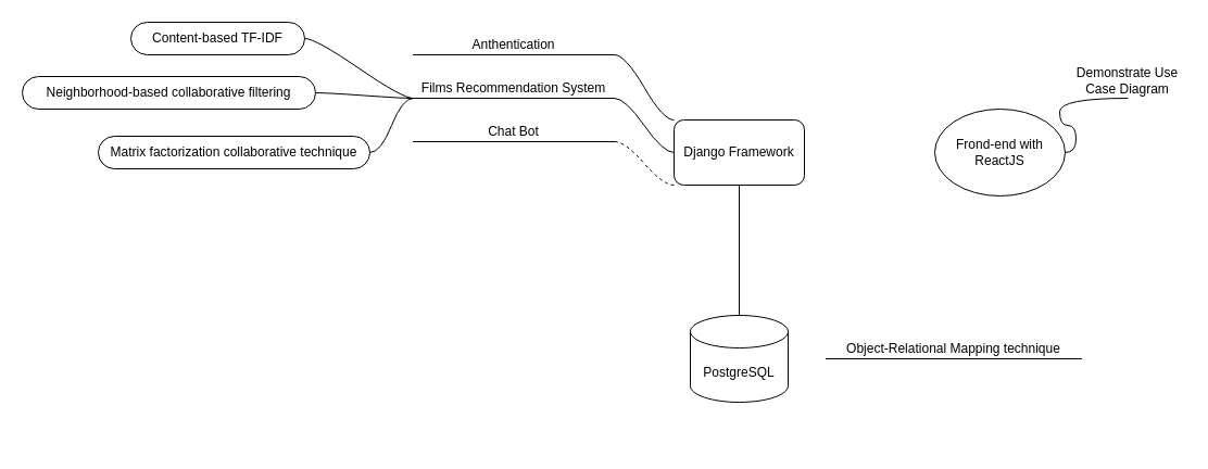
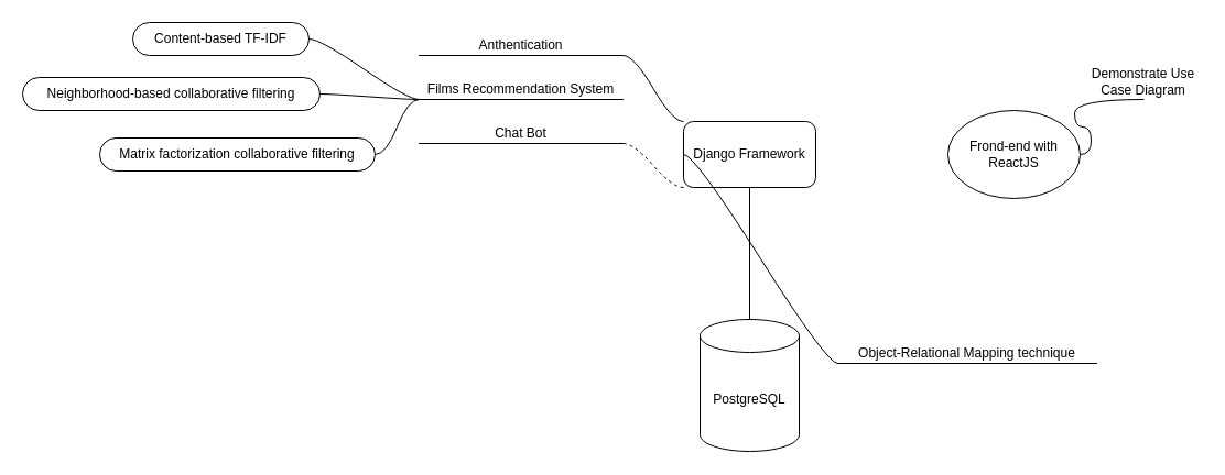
- <mxCell id="9" value="" style="edgeStyle=entityRelationEdgeStyle;startArrow=none;endArrow=none;segment=10;curved=1;rounded=0;exitX=0;exitY=0.5;exitDx=0;exitDy=0;" edge="1" target="8" parent="1" source="2"><mxGeometry relative="1" as="geometry"><mxPoint x="420" y="140" as="sourcePoint" /></mxGeometry></mxCell>
+ <mxCell id="9" value="" style="edgeStyle=entityRelationEdgeStyle;startArrow=none;endArrow=none;segment=10;curved=1;rounded=0;exitX=0;exitY=0.5;exitDx=0;exitDy=0;" edge="1" target="20" parent="1" source="2"><mxGeometry relative="1" as="geometry"><mxPoint x="420" y="140" as="sourcePoint" /></mxGeometry></mxCell>
- <mxCell id="16" value="&lt;div&gt;Matrix factorization collaborative technique&lt;/div&gt;" style="whiteSpace=wrap;html=1;rounded=1;arcSize=50;align=center;verticalAlign=middle;strokeWidth=1;autosize=1;spacing=4;treeFolding=1;treeMoving=1;newEdgeStyle={&quot;edgeStyle&quot;:&quot;entityRelationEdgeStyle&quot;,&quot;startArrow&quot;:&quot;none&quot;,&quot;endArrow&quot;:&quot;none&quot;,&quot;segment&quot;:10,&quot;curved&quot;:1};" vertex="1" parent="1"><mxGeometry x="90" y="125" width="250" height="30" as="geometry" /></mxCell>
+ <mxCell id="16" value="&lt;div&gt;Matrix factorization collaborative filtering&lt;/div&gt;" style="whiteSpace=wrap;html=1;rounded=1;arcSize=50;align=center;verticalAlign=middle;strokeWidth=1;autosize=1;spacing=4;treeFolding=1;treeMoving=1;newEdgeStyle={&quot;edgeStyle&quot;:&quot;entityRelationEdgeStyle&quot;,&quot;startArrow&quot;:&quot;none&quot;,&quot;endArrow&quot;:&quot;none&quot;,&quot;segment&quot;:10,&quot;curved&quot;:1};" vertex="1" parent="1"><mxGeometry x="90" y="125" width="250" height="30" as="geometry" /></mxCell>
- <mxCell id="4" value="PostgreSQL" style="shape=cylinder3;whiteSpace=wrap;html=1;boundedLbl=1;backgroundOutline=1;size=15;" vertex="1" parent="1"><mxGeometry x="635" y="290" width="90" height="80" as="geometry" /></mxCell>
+ <mxCell id="4" value="PostgreSQL" style="shape=cylinder3;whiteSpace=wrap;html=1;boundedLbl=1;backgroundOutline=1;size=15;" vertex="1" parent="1"><mxGeometry x="635" y="290" width="90" height="120" as="geometry" /></mxCell>
